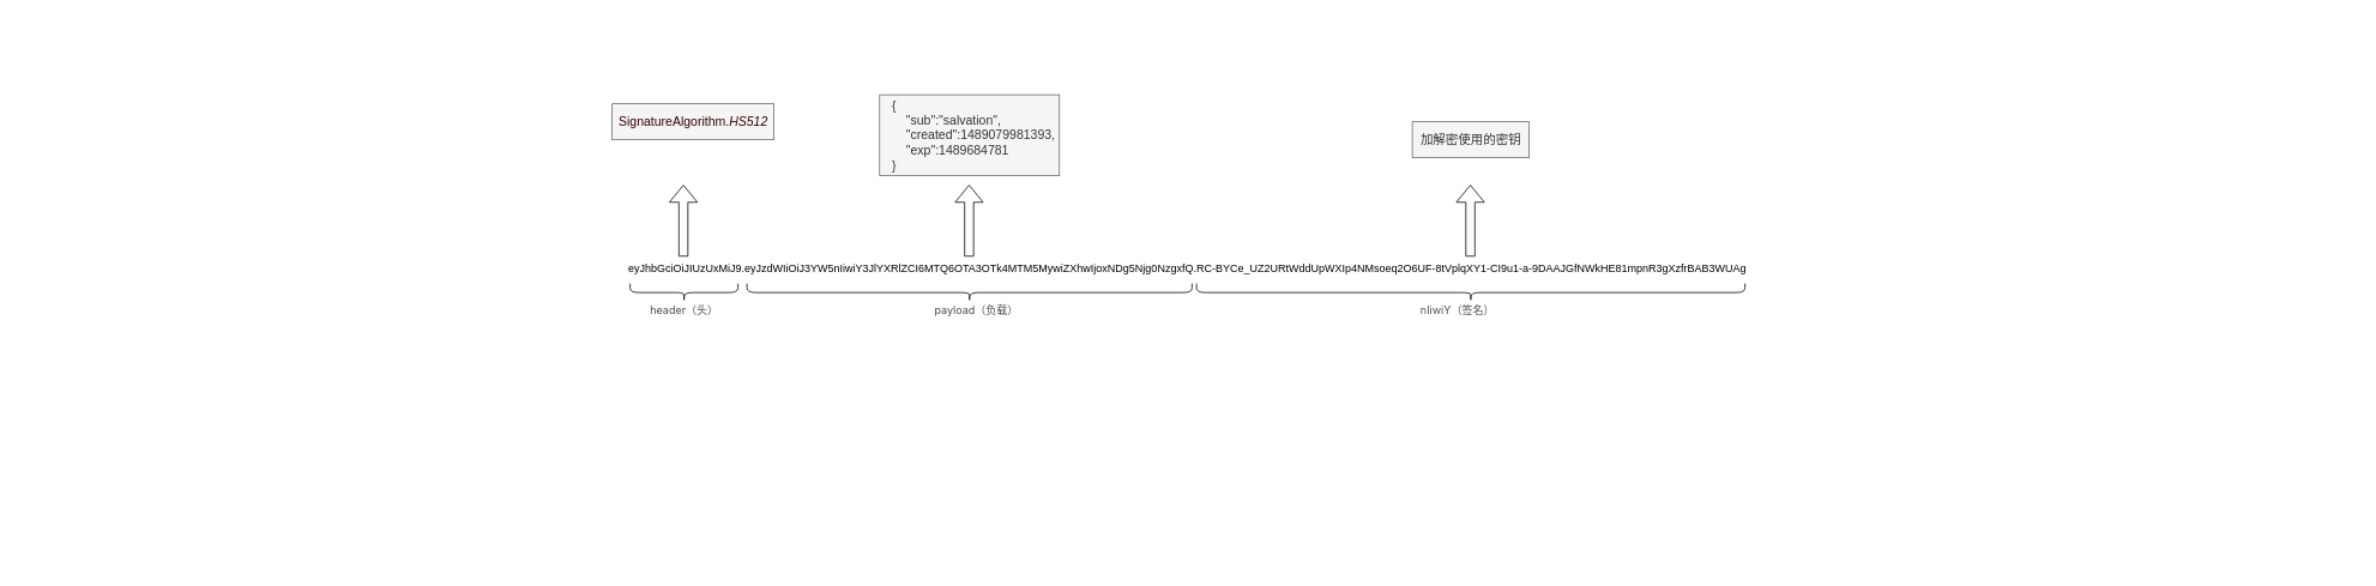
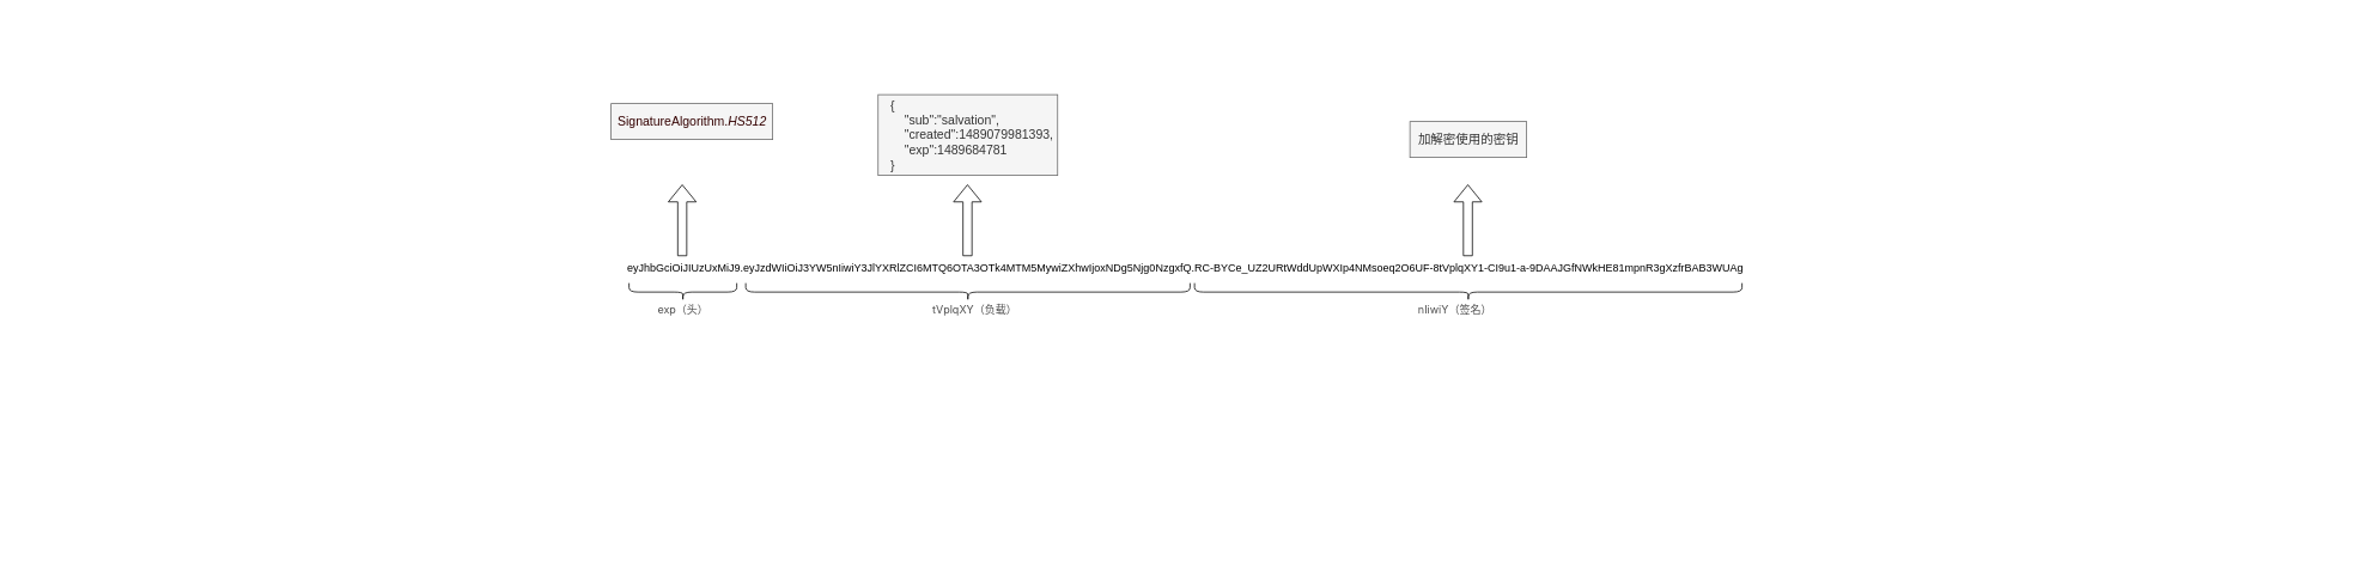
- <mxCell id="4" value="&lt;span style=&quot;color: rgb(77, 77, 77); font-family: -apple-system, &amp;quot;SF UI Text&amp;quot;, Arial, &amp;quot;PingFang SC&amp;quot;, &amp;quot;Hiragino Sans GB&amp;quot;, &amp;quot;Microsoft YaHei&amp;quot;, &amp;quot;WenQuanYi Micro Hei&amp;quot;, sans-serif; font-variant-ligatures: no-common-ligatures; text-align: start; background-color: rgb(255, 255, 255);&quot;&gt;&lt;font style=&quot;font-size: 12px;&quot;&gt;header（头）&lt;/font&gt;&lt;/span&gt;" style="text;html=1;align=center;verticalAlign=middle;resizable=0;points=[];autosize=1;strokeColor=none;fillColor=none;" vertex="1" parent="1"><mxGeometry x="715" y="335" width="90" height="20" as="geometry" /></mxCell>
+ <mxCell id="4" value="&lt;span style=&quot;color: rgb(77, 77, 77); font-family: -apple-system, &amp;quot;SF UI Text&amp;quot;, Arial, &amp;quot;PingFang SC&amp;quot;, &amp;quot;Hiragino Sans GB&amp;quot;, &amp;quot;Microsoft YaHei&amp;quot;, &amp;quot;WenQuanYi Micro Hei&amp;quot;, sans-serif; font-variant-ligatures: no-common-ligatures; text-align: start; background-color: rgb(255, 255, 255);&quot;&gt;&lt;font style=&quot;font-size: 12px;&quot;&gt;exp（头）&lt;/font&gt;&lt;/span&gt;" style="text;html=1;align=center;verticalAlign=middle;resizable=0;points=[];autosize=1;strokeColor=none;fillColor=none;" vertex="1" parent="1"><mxGeometry x="715" y="335" width="90" height="20" as="geometry" /></mxCell>
- <mxCell id="6" value="&lt;span style=&quot;color: rgb(77, 77, 77); font-family: -apple-system, &amp;quot;SF UI Text&amp;quot;, Arial, &amp;quot;PingFang SC&amp;quot;, &amp;quot;Hiragino Sans GB&amp;quot;, &amp;quot;Microsoft YaHei&amp;quot;, &amp;quot;WenQuanYi Micro Hei&amp;quot;, sans-serif; font-variant-ligatures: no-common-ligatures; text-align: start; background-color: rgb(255, 255, 255);&quot;&gt;&lt;font style=&quot;font-size: 12px;&quot;&gt;payload（负载）&lt;/font&gt;&lt;/span&gt;" style="text;html=1;align=center;verticalAlign=middle;resizable=0;points=[];autosize=1;strokeColor=none;fillColor=none;fontSize=12;" vertex="1" parent="1"><mxGeometry x="1030" y="335" width="110" height="20" as="geometry" /></mxCell>
+ <mxCell id="6" value="&lt;span style=&quot;color: rgb(77, 77, 77); font-family: -apple-system, &amp;quot;SF UI Text&amp;quot;, Arial, &amp;quot;PingFang SC&amp;quot;, &amp;quot;Hiragino Sans GB&amp;quot;, &amp;quot;Microsoft YaHei&amp;quot;, &amp;quot;WenQuanYi Micro Hei&amp;quot;, sans-serif; font-variant-ligatures: no-common-ligatures; text-align: start; background-color: rgb(255, 255, 255);&quot;&gt;&lt;font style=&quot;font-size: 12px;&quot;&gt;tVplqXY（负载）&lt;/font&gt;&lt;/span&gt;" style="text;html=1;align=center;verticalAlign=middle;resizable=0;points=[];autosize=1;strokeColor=none;fillColor=none;fontSize=12;" vertex="1" parent="1"><mxGeometry x="1030" y="335" width="110" height="20" as="geometry" /></mxCell>
